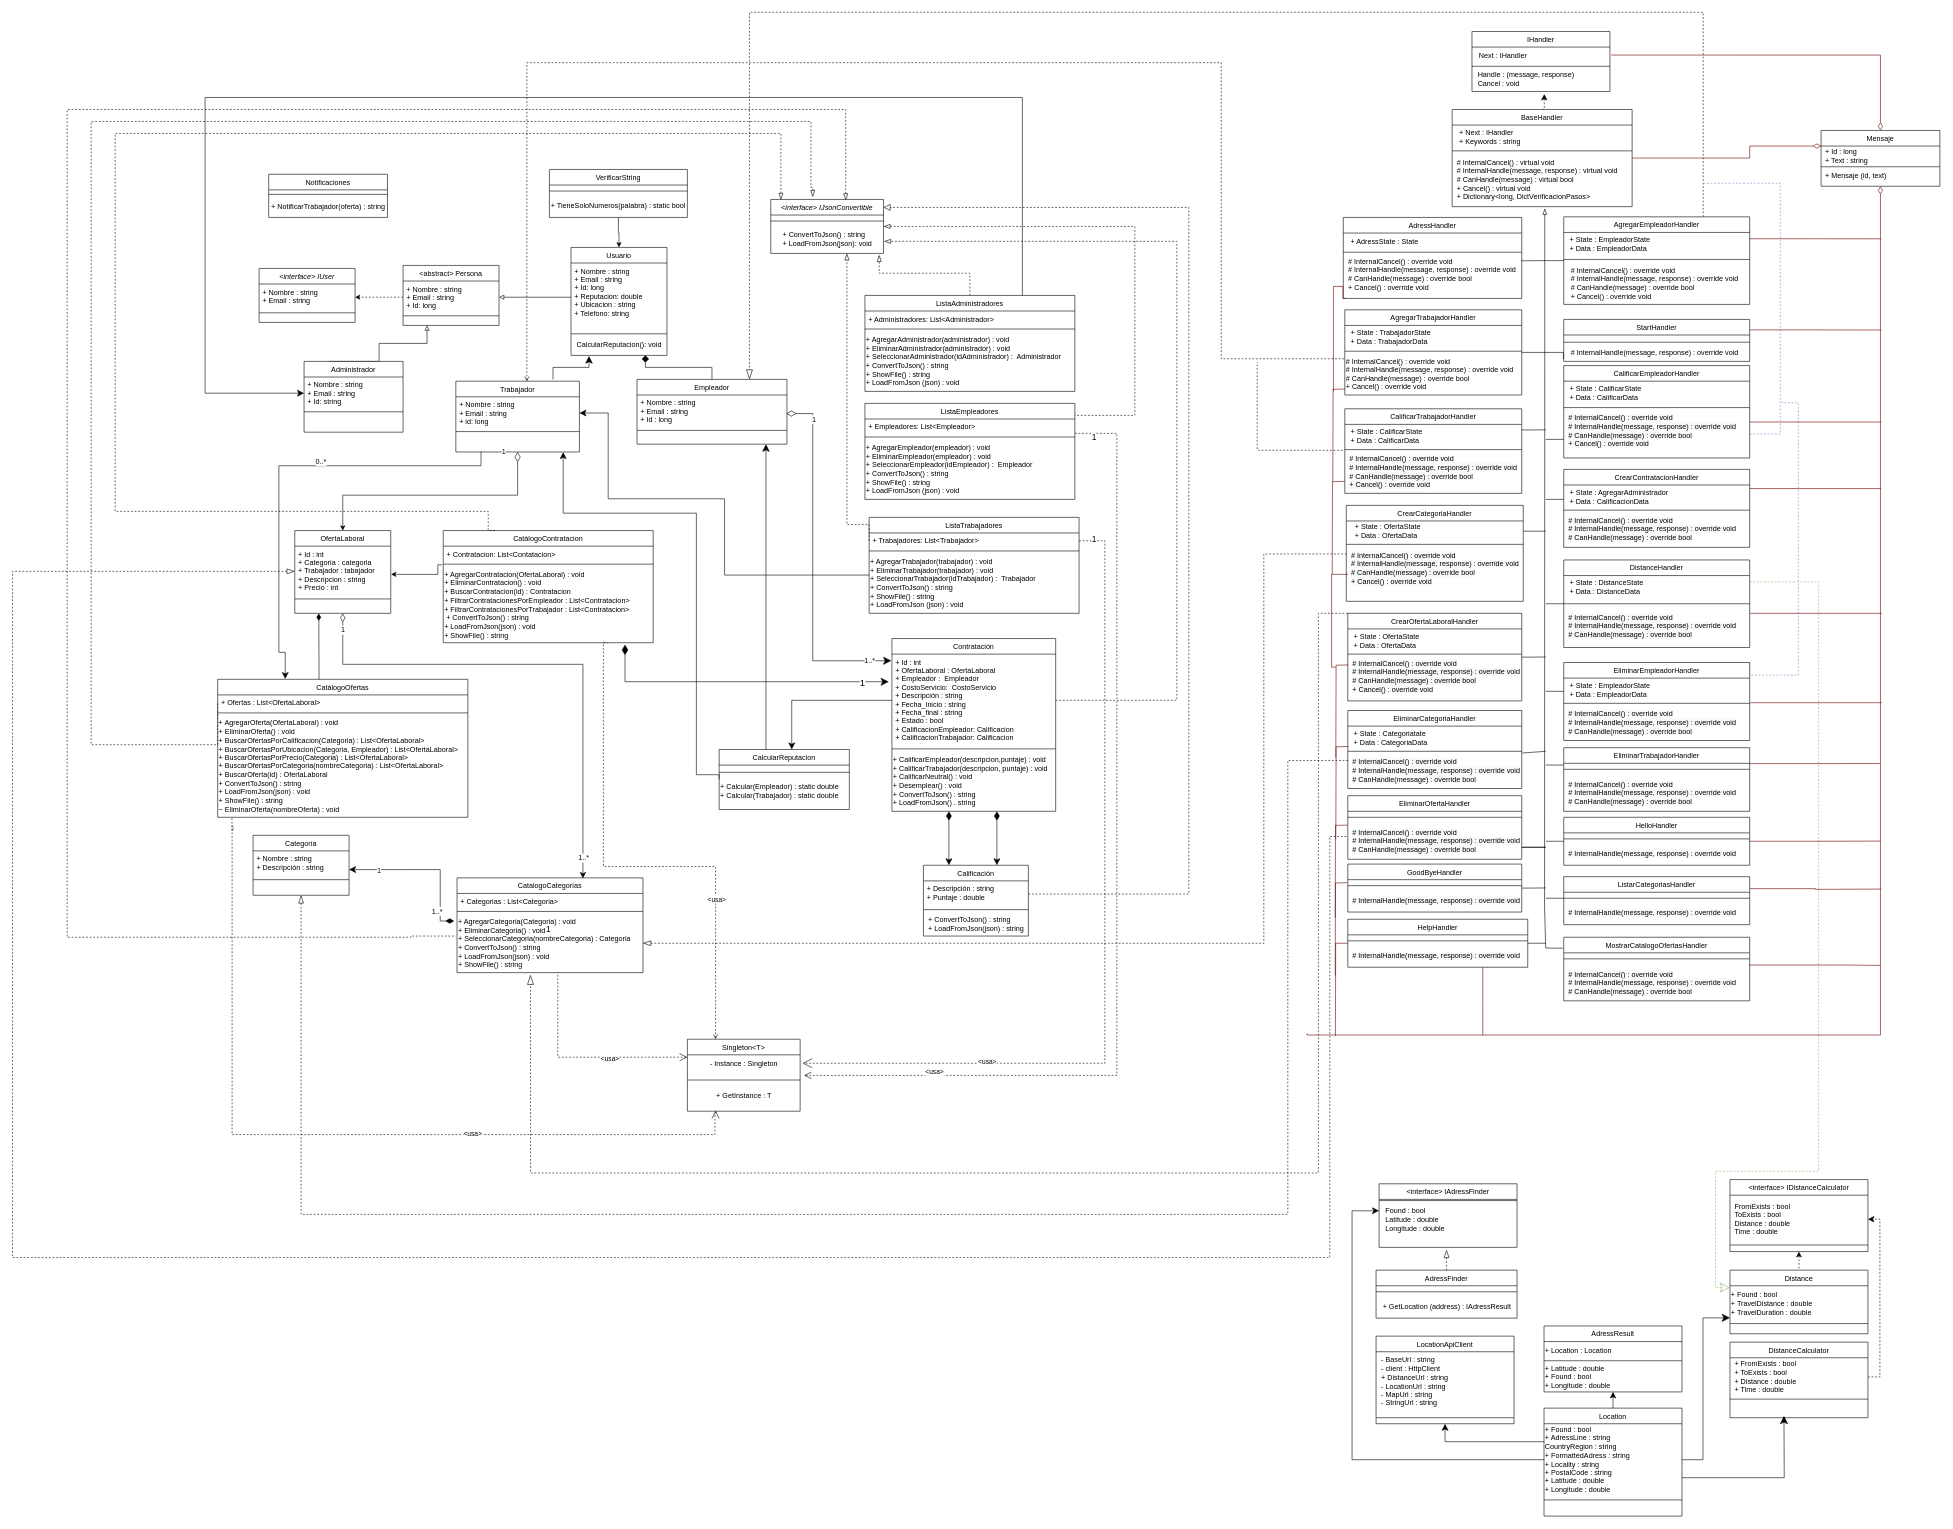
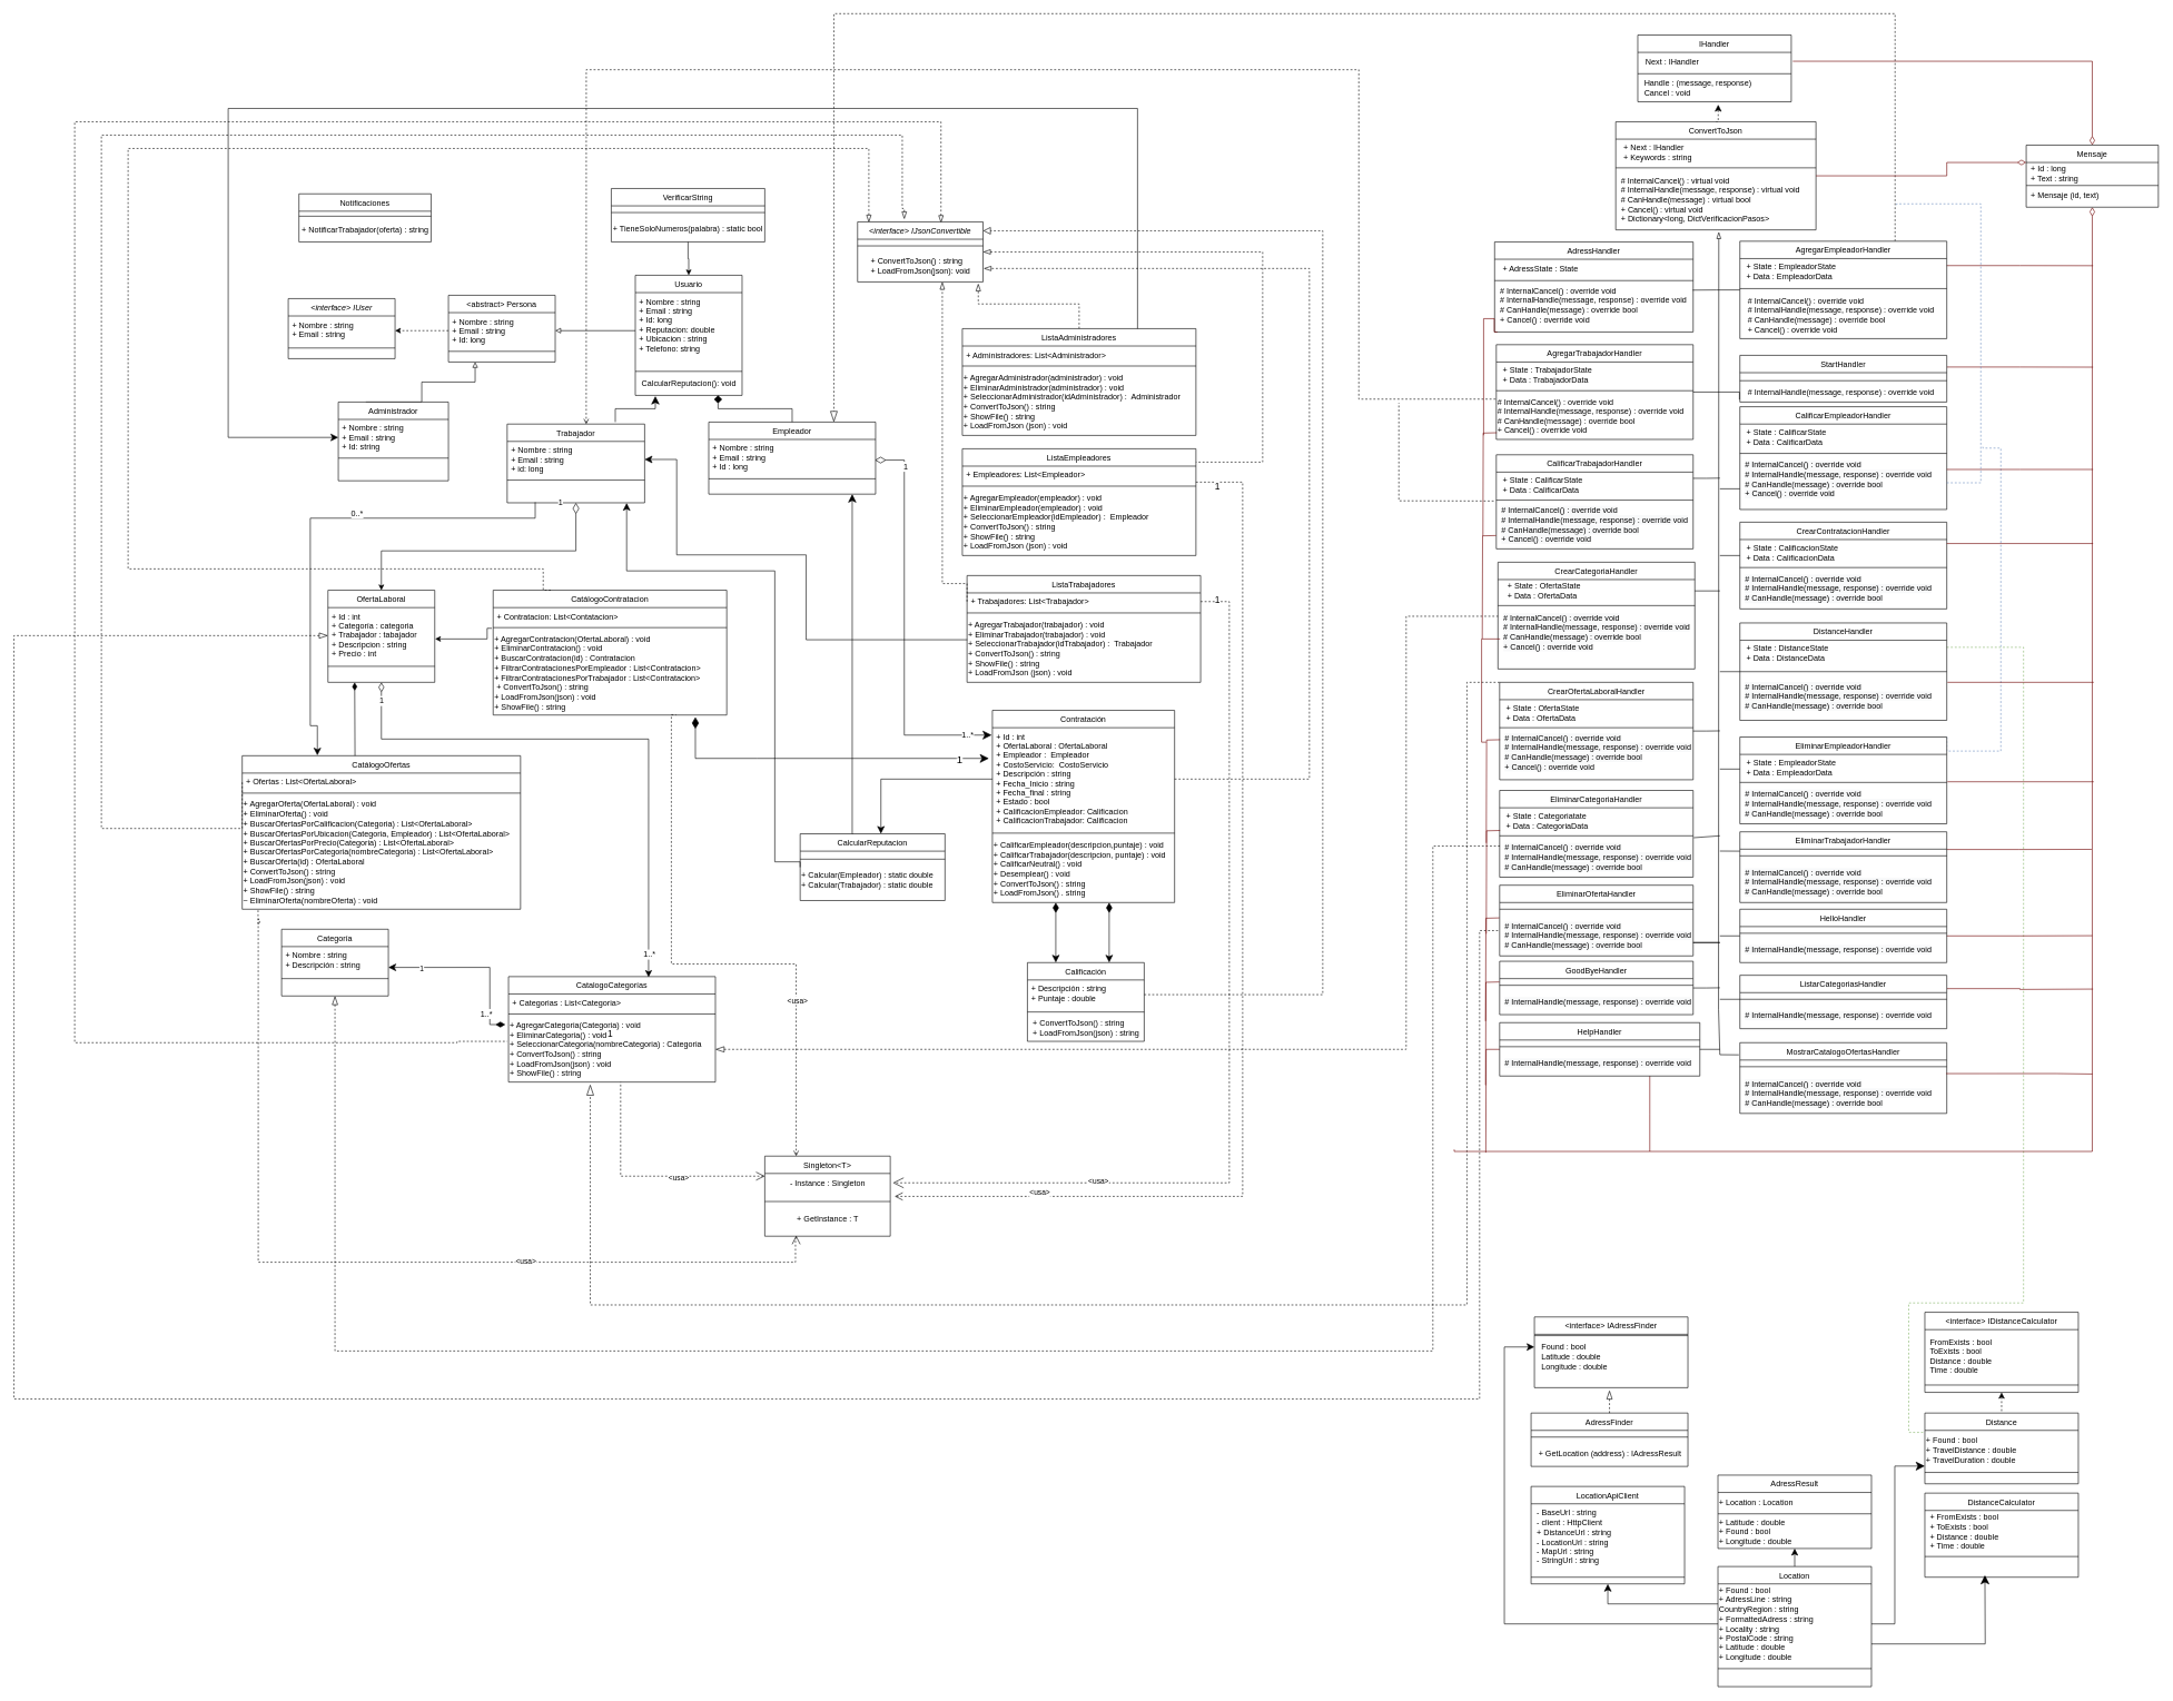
- <mxCell id="236" value="BaseHandler" style="swimlane;fontStyle=0;align=center;verticalAlign=top;childLayout=stackLayout;horizontal=1;startSize=26;horizontalStack=0;resizeParent=1;resizeLast=0;collapsible=1;marginBottom=0;rounded=0;shadow=0;strokeWidth=1;" parent="1" vertex="1"><mxGeometry x="2420" y="182" width="300" height="162" as="geometry"><mxRectangle x="230" y="140" width="160" height="26" as="alternateBounds" /></mxGeometry></mxCell>
+ <mxCell id="236" value="ConvertToJson" style="swimlane;fontStyle=0;align=center;verticalAlign=top;childLayout=stackLayout;horizontal=1;startSize=26;horizontalStack=0;resizeParent=1;resizeLast=0;collapsible=1;marginBottom=0;rounded=0;shadow=0;strokeWidth=1;" parent="1" vertex="1"><mxGeometry x="2420" y="182" width="300" height="162" as="geometry"><mxRectangle x="230" y="140" width="160" height="26" as="alternateBounds" /></mxGeometry></mxCell>
- <mxCell id="166" value="&lt;div style=&quot;&quot;&gt;&lt;span style=&quot;background-color: initial;&quot;&gt;+ State : AgregarAdministrador&lt;/span&gt;&lt;span style=&quot;background-color: initial;&quot;&gt;&amp;nbsp;&lt;/span&gt;&lt;/div&gt;+ Data : CalificacionData" style="text;html=1;align=left;verticalAlign=middle;resizable=0;points=[];autosize=1;strokeColor=none;fillColor=none;spacingLeft=8;" parent="165" vertex="1"><mxGeometry y="26" width="310" height="40" as="geometry" /></mxCell>
+ <mxCell id="166" value="&lt;div style=&quot;&quot;&gt;&lt;span style=&quot;background-color: initial;&quot;&gt;+ State : CalificacionState&lt;/span&gt;&lt;span style=&quot;background-color: initial;&quot;&gt;&amp;nbsp;&lt;/span&gt;&lt;/div&gt;+ Data : CalificacionData" style="text;html=1;align=left;verticalAlign=middle;resizable=0;points=[];autosize=1;strokeColor=none;fillColor=none;spacingLeft=8;" parent="165" vertex="1"><mxGeometry y="26" width="310" height="40" as="geometry" /></mxCell>
- <mxCell id="286" style="edgeStyle=orthogonalEdgeStyle;rounded=0;jumpStyle=none;orthogonalLoop=1;jettySize=auto;html=1;exitX=1;exitY=0.5;exitDx=0;exitDy=0;entryX=1;entryY=0.5;entryDx=0;entryDy=0;dashed=1;startArrow=none;startFill=0;endArrow=classic;endFill=1;startSize=7;endSize=8;elbow=vertical;" parent="1" source="281" target="263" edge="1"><mxGeometry relative="1" as="geometry"><Array as="points"><mxPoint x="3133.13" y="2295" /><mxPoint x="3133.13" y="2032" /></Array></mxGeometry></mxCell>
- <mxCell id="171" style="edgeStyle=orthogonalEdgeStyle;rounded=0;orthogonalLoop=1;jettySize=auto;html=1;exitX=1;exitY=0.25;exitDx=0;exitDy=0;entryX=-0.002;entryY=0.05;entryDx=0;entryDy=0;entryPerimeter=0;dashed=1;startArrow=none;startFill=0;endArrow=classic;endFill=0;startSize=11;endSize=14;fillColor=#d5e8d4;strokeColor=#82b366;" edge="1" parent="1" source="172" target="277"><mxGeometry relative="1" as="geometry"><Array as="points"><mxPoint x="3031" y="970" /><mxPoint x="3031" y="1952" /><mxPoint x="2859" y="1952" /><mxPoint x="2859" y="2146" /></Array></mxGeometry></mxCell>
+ <mxCell id="171" style="edgeStyle=orthogonalEdgeStyle;rounded=0;orthogonalLoop=1;jettySize=auto;html=1;exitX=1;exitY=0.25;exitDx=0;exitDy=0;entryX=-0.002;entryY=0.05;entryDx=0;entryDy=0;entryPerimeter=0;dashed=1;startArrow=none;startFill=0;endArrow=none;endFill=0;startSize=11;endSize=14;fillColor=#d5e8d4;strokeColor=#82b366;" edge="1" parent="1" source="172" target="277"><mxGeometry relative="1" as="geometry"><Array as="points"><mxPoint x="3031" y="970" /><mxPoint x="3031" y="1952" /><mxPoint x="2859" y="1952" /><mxPoint x="2859" y="2146" /></Array></mxGeometry></mxCell>
